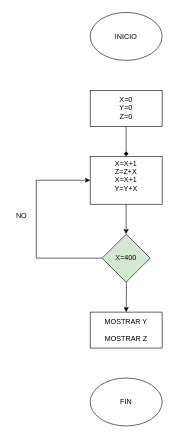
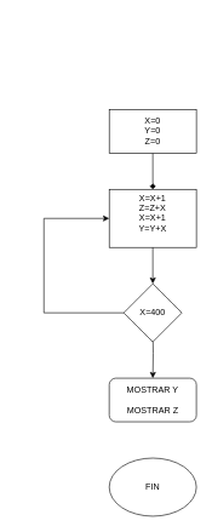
- <mxCell id="2" value="INICIO" style="ellipse;whiteSpace=wrap;html=1;" parent="1" vertex="1"><mxGeometry x="150" y="20" width="120" height="80" as="geometry" /></mxCell>
- <mxCell id="14" value="NO" style="text;html=1;align=center;verticalAlign=middle;resizable=0;points=[];autosize=1;strokeColor=none;fillColor=none;" parent="1" vertex="1"><mxGeometry x="20" y="350" width="30" height="20" as="geometry" /></mxCell>
- <mxCell id="9" value="X=400" style="rhombus;whiteSpace=wrap;html=1;fillColor=#d5e8d4;" parent="1" vertex="1"><mxGeometry x="170" y="390" width="80" height="80" as="geometry" /></mxCell>
+ <mxCell id="9" value="X=400" style="rhombus;whiteSpace=wrap;html=1;" parent="1" vertex="1"><mxGeometry x="170" y="390" width="80" height="80" as="geometry" /></mxCell>
- <mxCell id="7" value="&lt;div&gt;MOSTRAR Y&lt;br&gt;&lt;/div&gt;&lt;div&gt;&lt;br&gt;&lt;/div&gt;&lt;div&gt;MOSTRAR Z&lt;br&gt;&lt;/div&gt;" style="rounded=0;whiteSpace=wrap;html=1;" parent="1" vertex="1"><mxGeometry x="150" y="520" width="120" height="60" as="geometry" /></mxCell>
+ <mxCell id="7" value="&lt;div&gt;MOSTRAR Y&lt;br&gt;&lt;/div&gt;&lt;div&gt;&lt;br&gt;&lt;/div&gt;&lt;div&gt;MOSTRAR Z&lt;br&gt;&lt;/div&gt;" style="whiteSpace=wrap;html=1;rounded=1;" parent="1" vertex="1"><mxGeometry x="150" y="520" width="120" height="60" as="geometry" /></mxCell>
